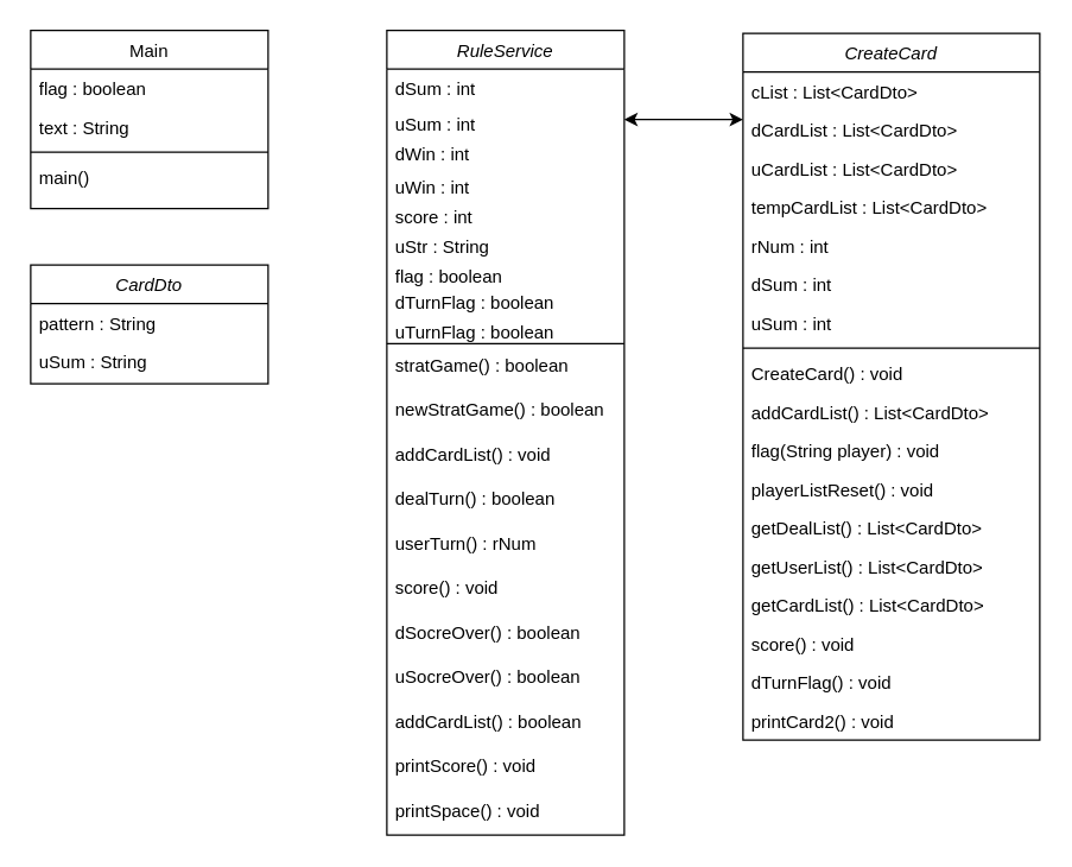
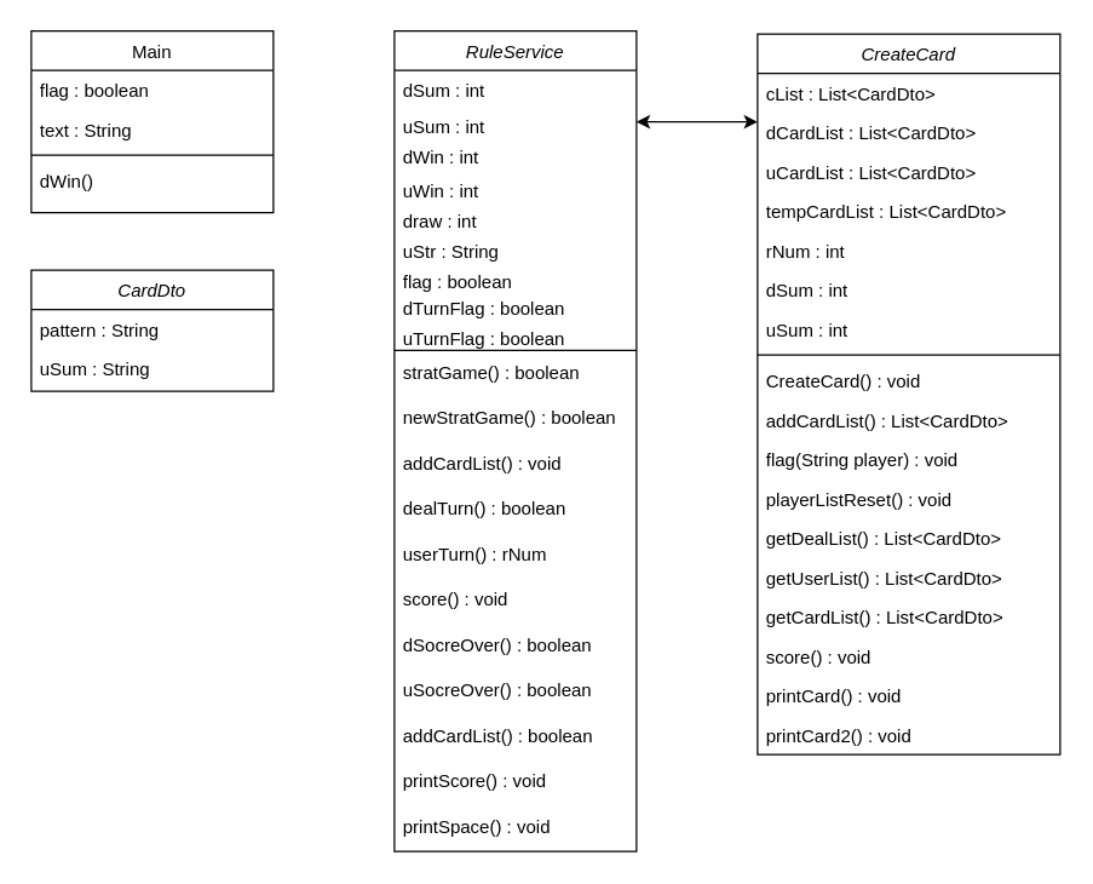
- <mxCell id="28" value="main()" style="text;align=left;verticalAlign=top;spacingLeft=4;spacingRight=4;overflow=hidden;rotatable=0;points=[[0,0.5],[1,0.5]];portConstraint=eastwest;" parent="24" vertex="1"><mxGeometry y="86" width="160" height="26" as="geometry" /></mxCell>
+ <mxCell id="28" value="dWin()" style="text;align=left;verticalAlign=top;spacingLeft=4;spacingRight=4;overflow=hidden;rotatable=0;points=[[0,0.5],[1,0.5]];portConstraint=eastwest;" parent="24" vertex="1"><mxGeometry y="86" width="160" height="26" as="geometry" /></mxCell>
- <mxCell id="7" value="score : int " style="text;align=left;verticalAlign=top;spacingLeft=4;spacingRight=4;overflow=hidden;rotatable=0;points=[[0,0.5],[1,0.5]];portConstraint=eastwest;rounded=0;shadow=0;html=0;" vertex="1" parent="2"><mxGeometry y="112" width="160" height="20" as="geometry" /></mxCell>
+ <mxCell id="7" value="draw : int " style="text;align=left;verticalAlign=top;spacingLeft=4;spacingRight=4;overflow=hidden;rotatable=0;points=[[0,0.5],[1,0.5]];portConstraint=eastwest;rounded=0;shadow=0;html=0;" vertex="1" parent="2"><mxGeometry y="112" width="160" height="20" as="geometry" /></mxCell>
- <mxCell id="46" value="dTurnFlag() : void" style="text;align=left;verticalAlign=top;spacingLeft=4;spacingRight=4;overflow=hidden;rotatable=0;points=[[0,0.5],[1,0.5]];portConstraint=eastwest;" vertex="1" parent="29"><mxGeometry y="424" width="200" height="26" as="geometry" /></mxCell>
+ <mxCell id="46" value="printCard() : void" style="text;align=left;verticalAlign=top;spacingLeft=4;spacingRight=4;overflow=hidden;rotatable=0;points=[[0,0.5],[1,0.5]];portConstraint=eastwest;" vertex="1" parent="29"><mxGeometry y="424" width="200" height="26" as="geometry" /></mxCell>
